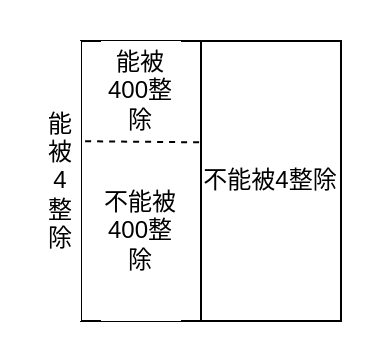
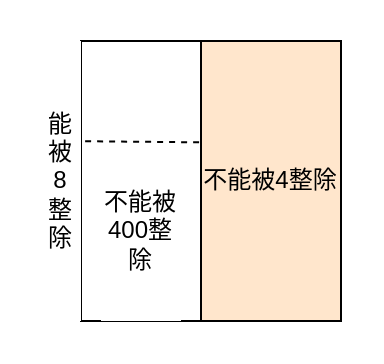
- <mxCell id="5" value="能被400整除" style="rounded=0;whiteSpace=wrap;html=1;strokeColor=none;" vertex="1" parent="1"><mxGeometry x="50" y="20" width="40" height="50" as="geometry" /></mxCell>
- <mxCell id="4" value="能被4整除" style="rounded=0;whiteSpace=wrap;html=1;strokeColor=none;" vertex="1" parent="1"><mxGeometry x="20" y="20" width="20" height="140" as="geometry" /></mxCell>
+ <mxCell id="4" value="能被8整除" style="rounded=0;whiteSpace=wrap;html=1;strokeColor=none;" vertex="1" parent="1"><mxGeometry x="20" y="20" width="20" height="140" as="geometry" /></mxCell>
- <mxCell id="2" value="不能被4整除" style="rounded=0;whiteSpace=wrap;html=1;" vertex="1" parent="1"><mxGeometry x="100" y="20" width="70" height="140" as="geometry" /></mxCell>
+ <mxCell id="2" value="不能被4整除" style="rounded=0;whiteSpace=wrap;html=1;fillColor=#ffe6cc;" vertex="1" parent="1"><mxGeometry x="100" y="20" width="70" height="140" as="geometry" /></mxCell>
